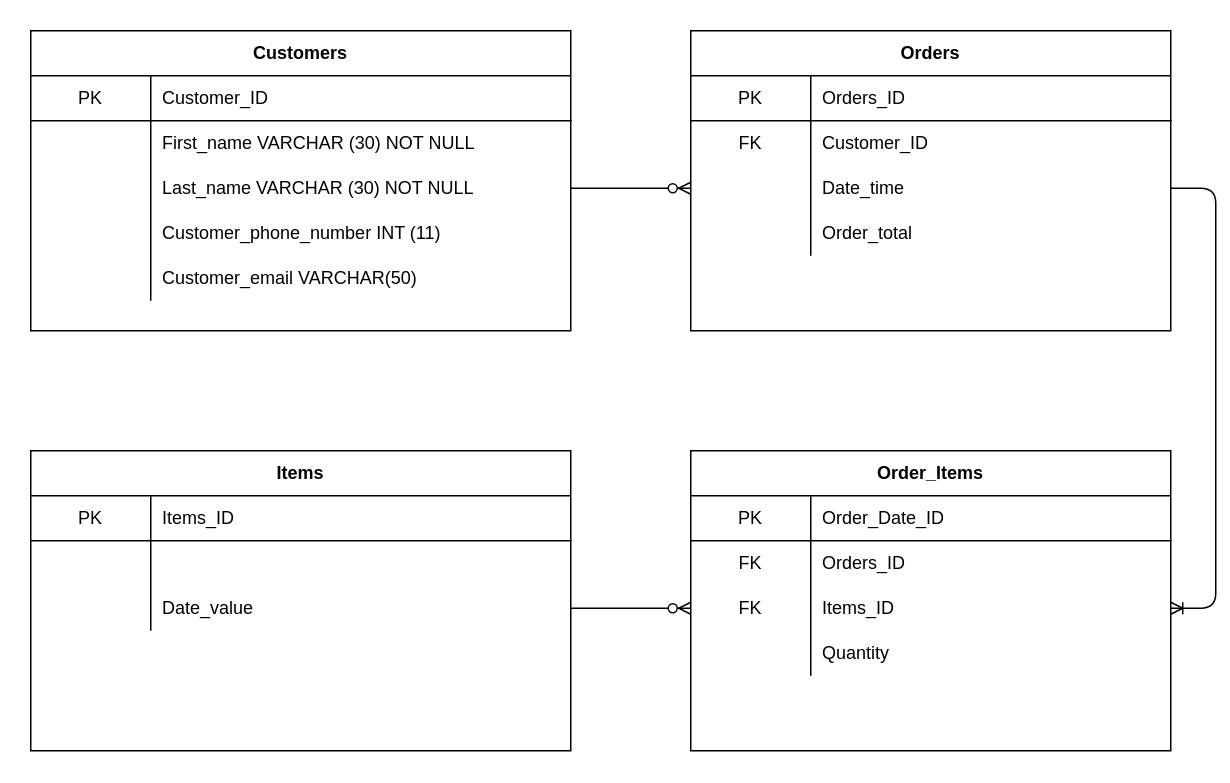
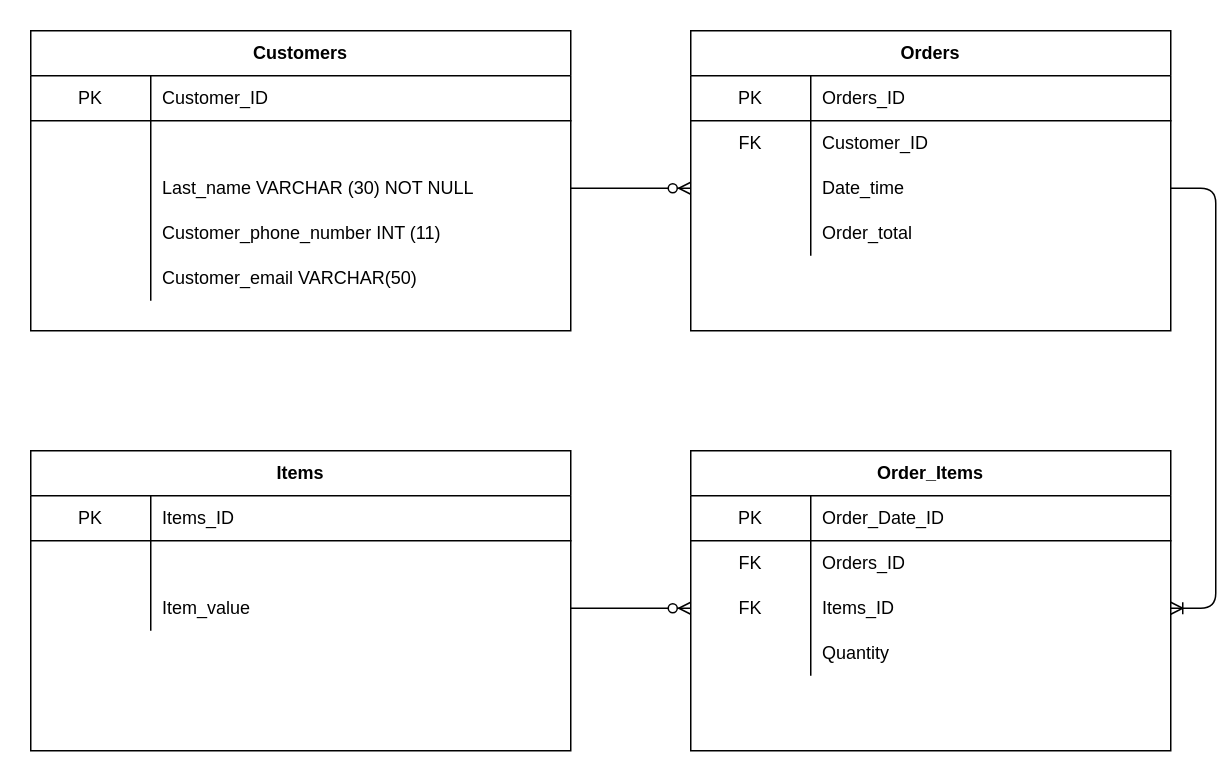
- <mxCell id="8" value="First_name VARCHAR (30) NOT NULL" style="shape=partialRectangle;html=1;whiteSpace=wrap;connectable=0;fillColor=none;top=0;left=0;bottom=0;right=0;align=left;spacingLeft=6;overflow=hidden;" vertex="1" parent="6"><mxGeometry x="80" width="280" height="30" as="geometry" /></mxCell>
- <mxCell id="39" value="Date_value&amp;nbsp;" style="shape=partialRectangle;html=1;whiteSpace=wrap;connectable=0;fillColor=none;top=0;left=0;bottom=0;right=0;align=left;spacingLeft=6;overflow=hidden;" vertex="1" parent="37"><mxGeometry x="80" width="280" height="30" as="geometry" /></mxCell>
+ <mxCell id="39" value="Item_value&amp;nbsp;" style="shape=partialRectangle;html=1;whiteSpace=wrap;connectable=0;fillColor=none;top=0;left=0;bottom=0;right=0;align=left;spacingLeft=6;overflow=hidden;" vertex="1" parent="37"><mxGeometry x="80" width="280" height="30" as="geometry" /></mxCell>
